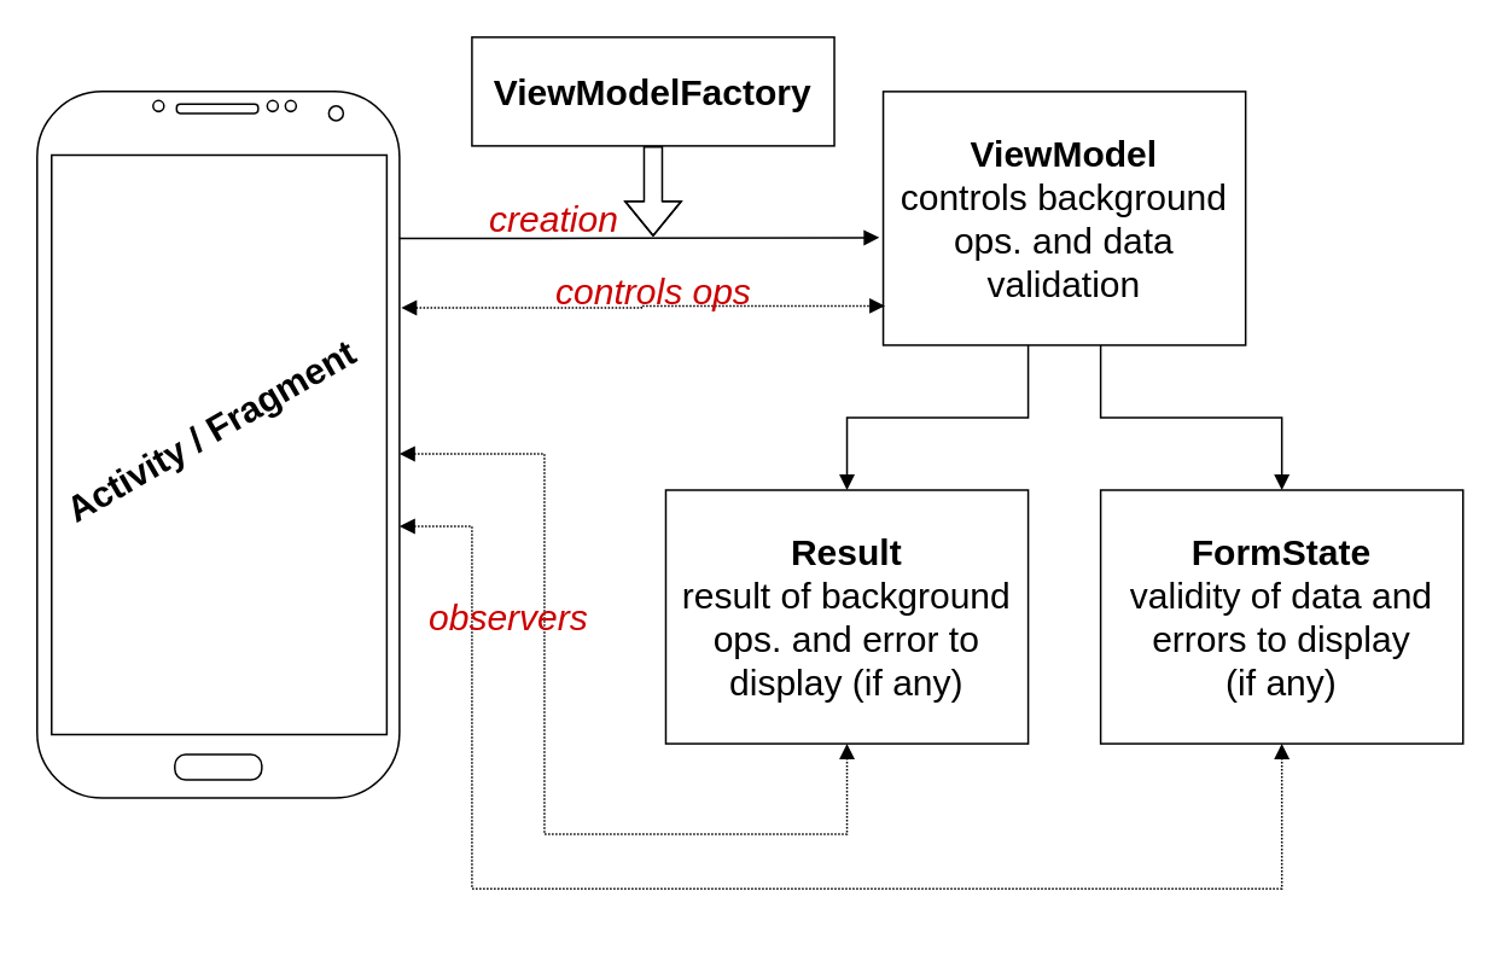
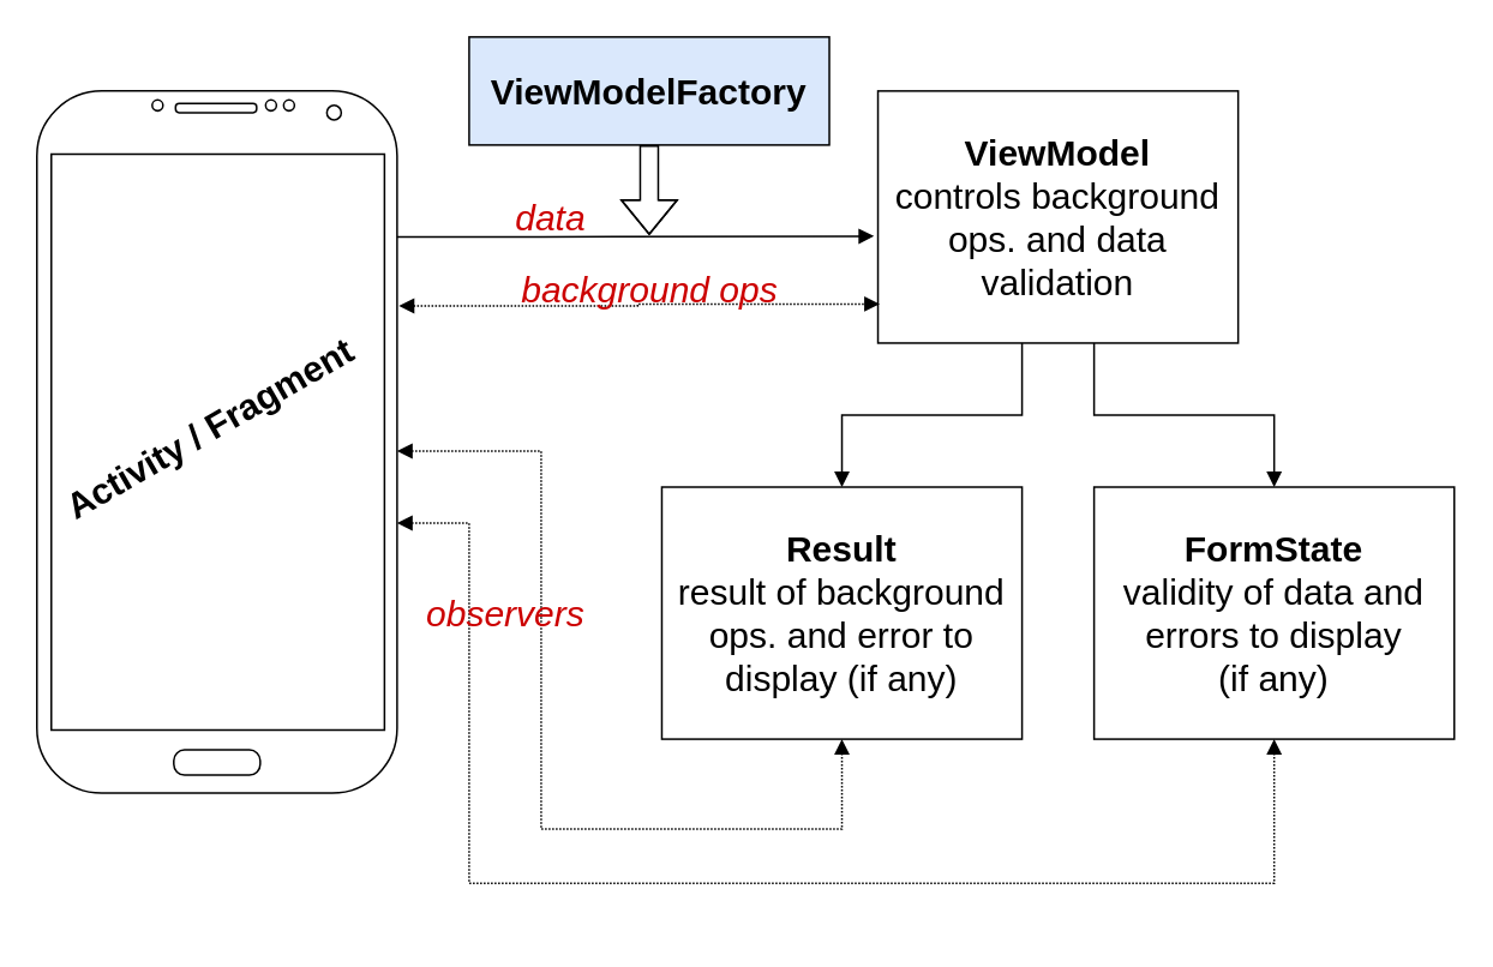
- <mxCell id="3" value="ViewModelFactory" style="rounded=0;whiteSpace=wrap;html=1;strokeColor=#000000;fontSize=20;fontStyle=1" vertex="1" parent="1"><mxGeometry x="260" y="20" width="200" height="60" as="geometry" /></mxCell>
+ <mxCell id="3" value="ViewModelFactory" style="rounded=0;whiteSpace=wrap;html=1;strokeColor=#000000;fontSize=20;fontStyle=1;fillColor=#dae8fc;" vertex="1" parent="1"><mxGeometry x="260" y="20" width="200" height="60" as="geometry" /></mxCell>
- <mxCell id="16" value="creation" style="text;html=1;align=center;verticalAlign=middle;resizable=0;points=[];autosize=1;strokeColor=none;fillColor=none;fontSize=20;fontStyle=2;fontColor=#CC0000;" vertex="1" parent="1"><mxGeometry x="260" y="100" width="90" height="40" as="geometry" /></mxCell>
+ <mxCell id="16" value="data" style="text;html=1;align=center;verticalAlign=middle;resizable=0;points=[];autosize=1;strokeColor=none;fillColor=none;fontSize=20;fontStyle=2;fontColor=#CC0000;" vertex="1" parent="1"><mxGeometry x="260" y="100" width="90" height="40" as="geometry" /></mxCell>
- <mxCell id="18" value="controls ops" style="text;html=1;align=center;verticalAlign=middle;resizable=0;points=[];autosize=1;strokeColor=none;fillColor=none;fontSize=20;fontStyle=2;fontColor=#CC0000;" vertex="1" parent="1"><mxGeometry x="275" y="140" width="170" height="40" as="geometry" /></mxCell>
+ <mxCell id="18" value="background ops" style="text;html=1;align=center;verticalAlign=middle;resizable=0;points=[];autosize=1;strokeColor=none;fillColor=none;fontSize=20;fontStyle=2;fontColor=#CC0000;" vertex="1" parent="1"><mxGeometry x="275" y="140" width="170" height="40" as="geometry" /></mxCell>
